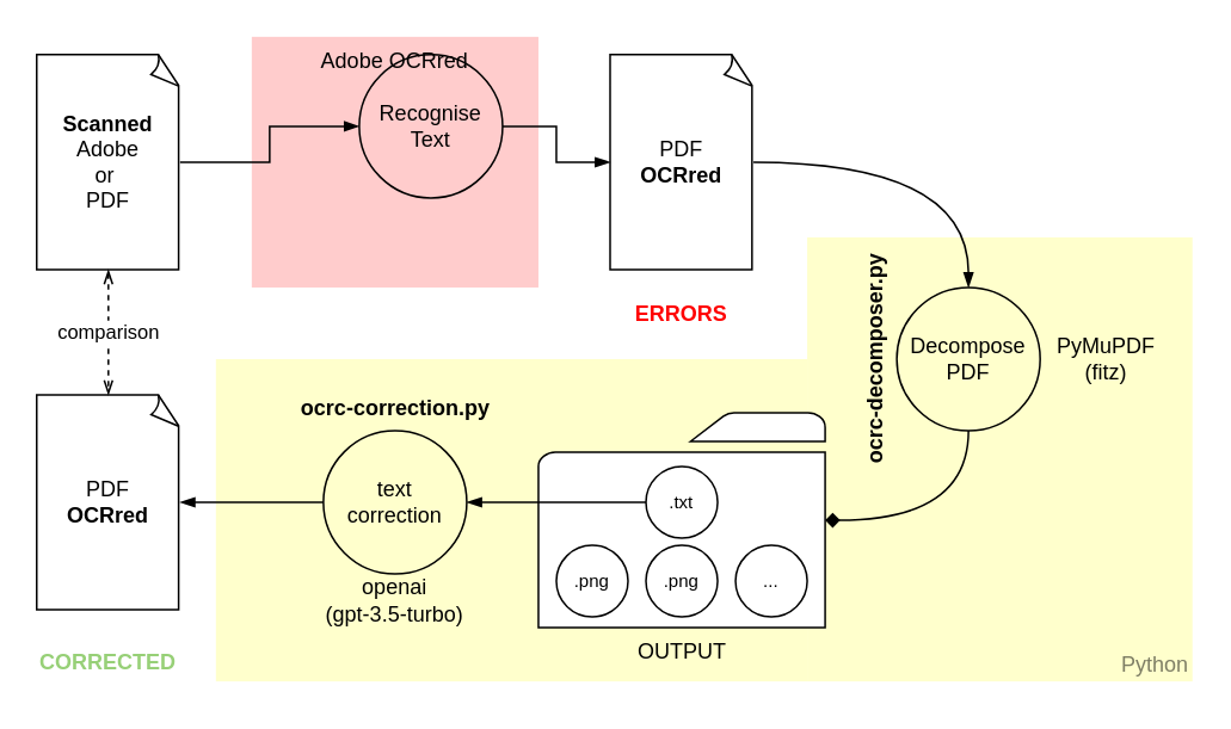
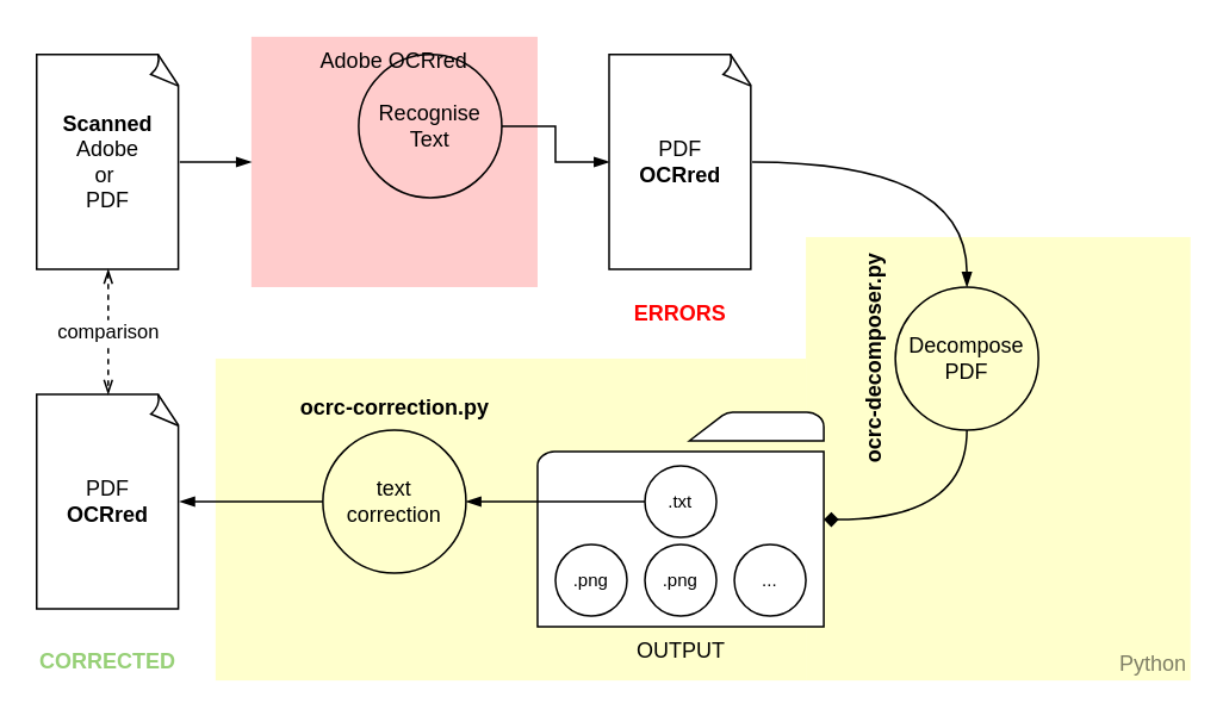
- <mxCell id="5" style="edgeStyle=orthogonalEdgeStyle;rounded=0;orthogonalLoop=1;jettySize=auto;html=1;entryX=0;entryY=0.5;entryDx=0;entryDy=0;endArrow=blockThin;endFill=1;" edge="1" parent="1" source="6" target="7"><mxGeometry relative="1" as="geometry" /></mxCell>
+ <mxCell id="5" style="edgeStyle=orthogonalEdgeStyle;rounded=0;orthogonalLoop=1;jettySize=auto;html=1;endArrow=blockThin;endFill=1;" edge="1" parent="1" source="6" target="4"><mxGeometry relative="1" as="geometry" /></mxCell>
- <mxCell id="24" value="PyMuPDF&lt;div&gt;(fitz)&lt;/div&gt;" style="text;html=1;align=center;verticalAlign=middle;whiteSpace=wrap;rounded=0;" vertex="1" parent="1"><mxGeometry x="587" y="185" width="60" height="30" as="geometry" /></mxCell>
- <mxCell id="25" value="openai&lt;div&gt;(gpt-3.5-turbo)&lt;/div&gt;" style="text;html=1;align=center;verticalAlign=middle;whiteSpace=wrap;rounded=0;" vertex="1" parent="1"><mxGeometry x="160" y="320" width="120" height="30" as="geometry" /></mxCell>
